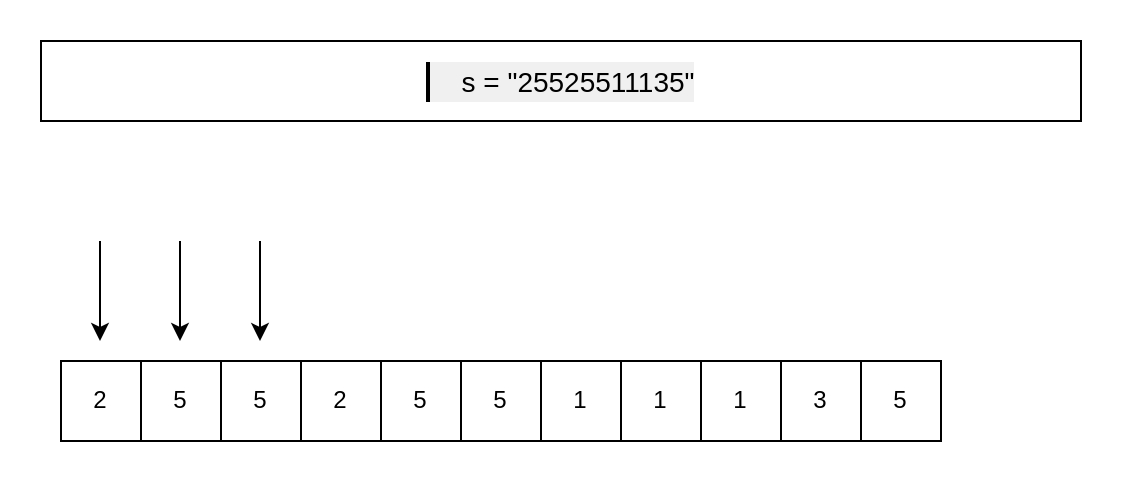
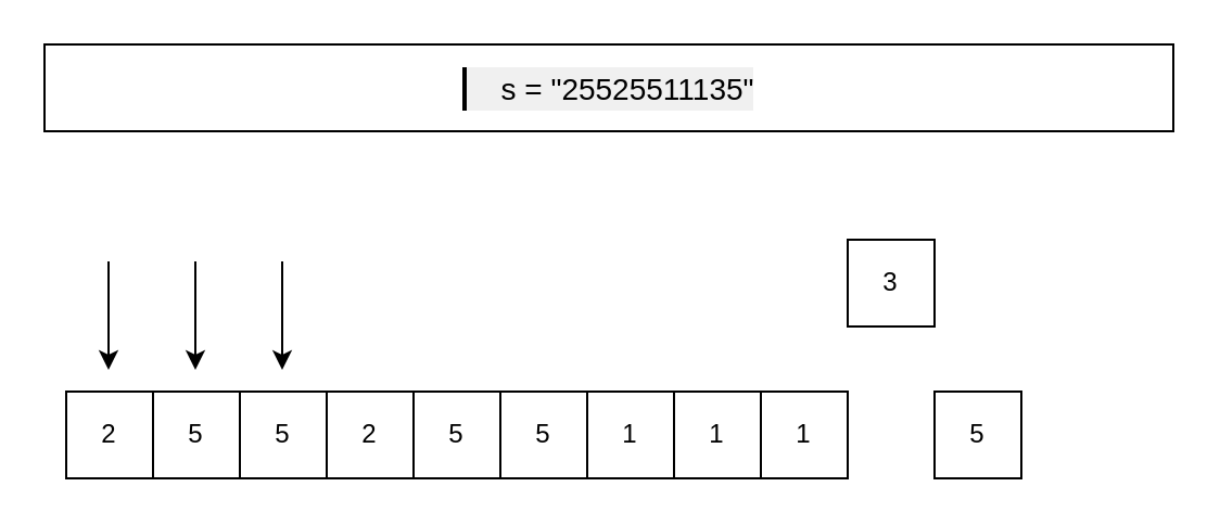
- <mxCell id="12" value="3" style="rounded=0;whiteSpace=wrap;html=1;" vertex="1" parent="1"><mxGeometry x="390" y="180" width="40" height="40" as="geometry" /></mxCell>
+ <mxCell id="12" value="3" style="rounded=0;whiteSpace=wrap;html=1;" vertex="1" parent="1"><mxGeometry x="390" y="110" width="40" height="40" as="geometry" /></mxCell>
